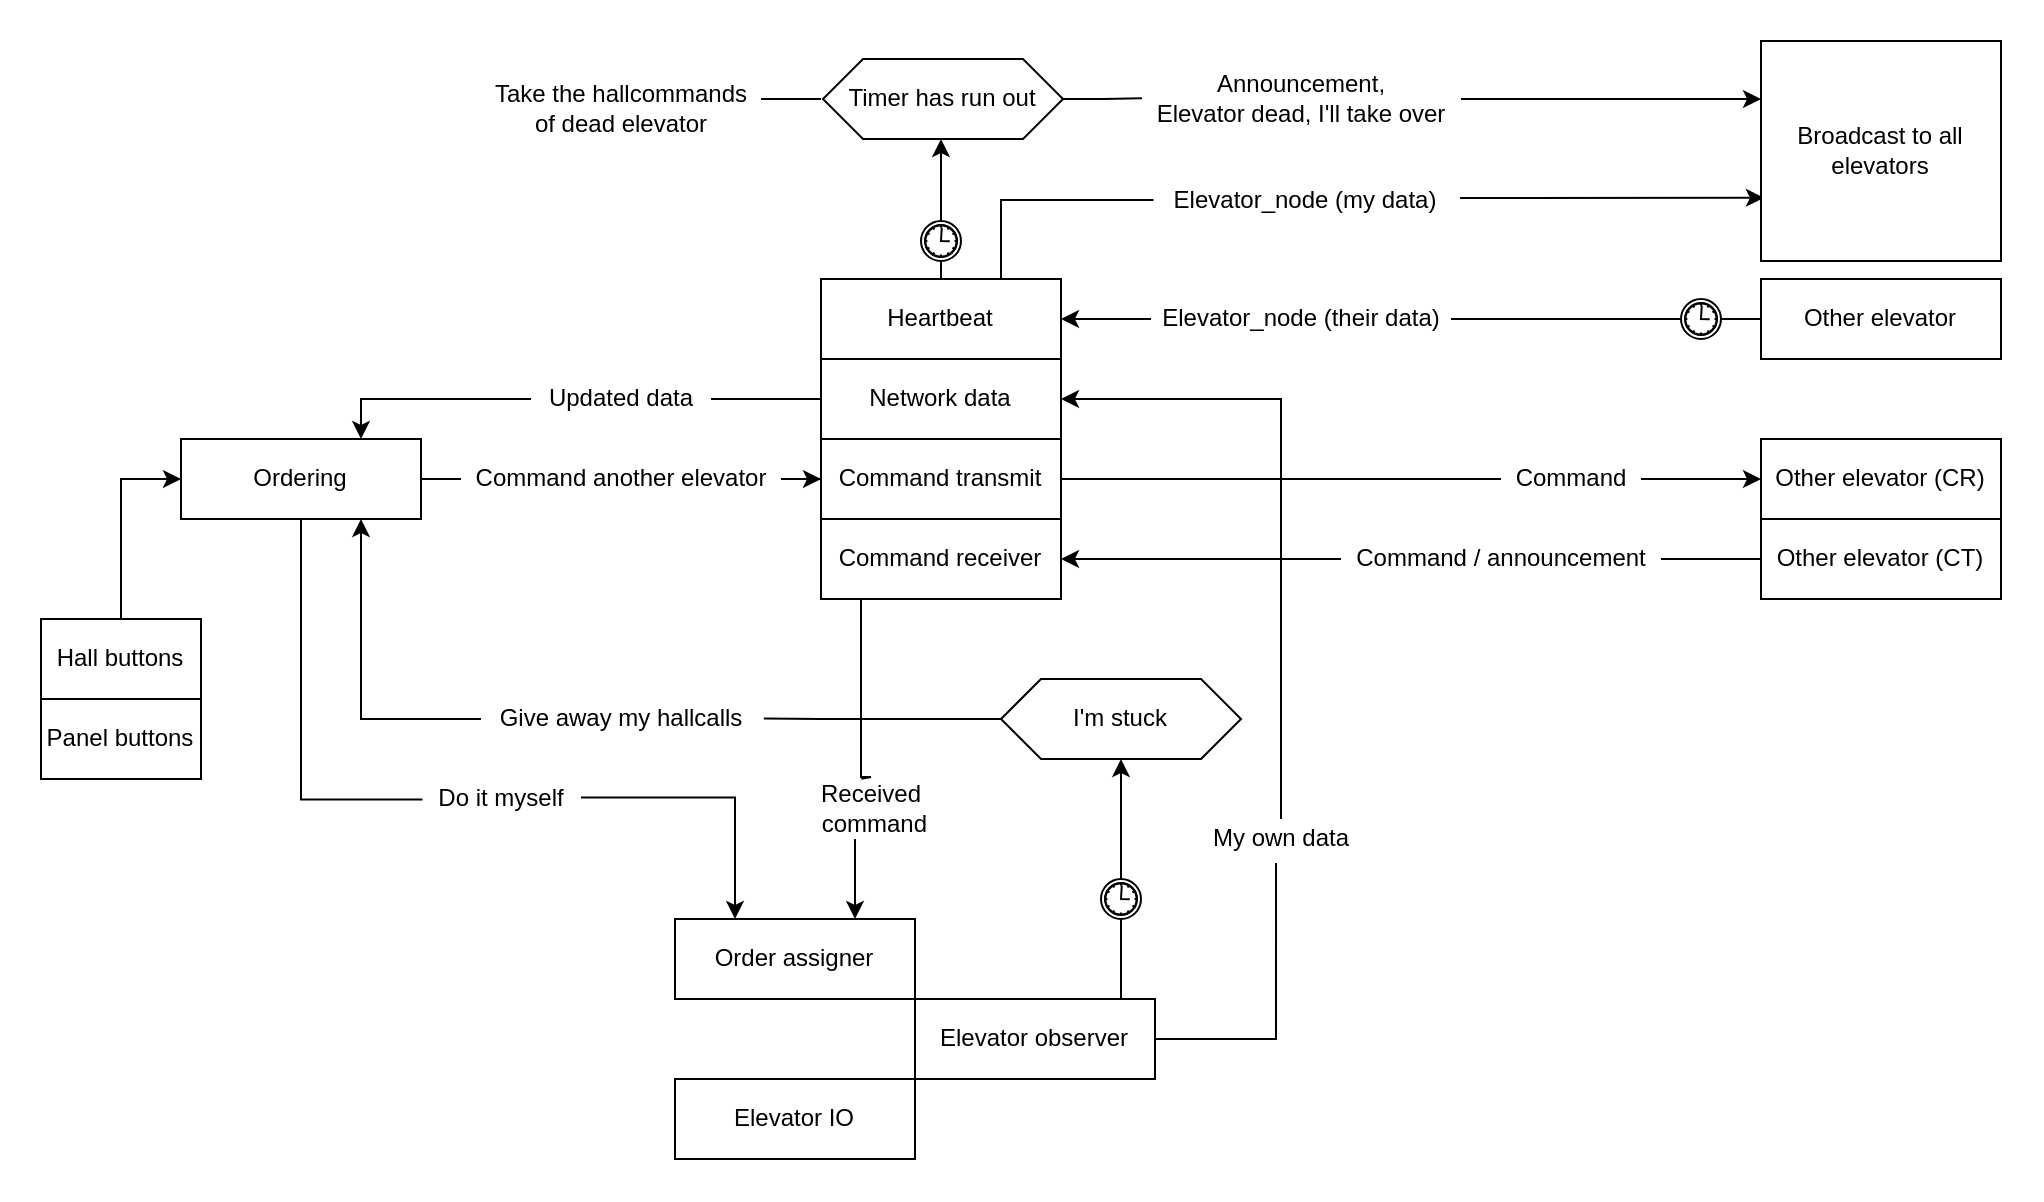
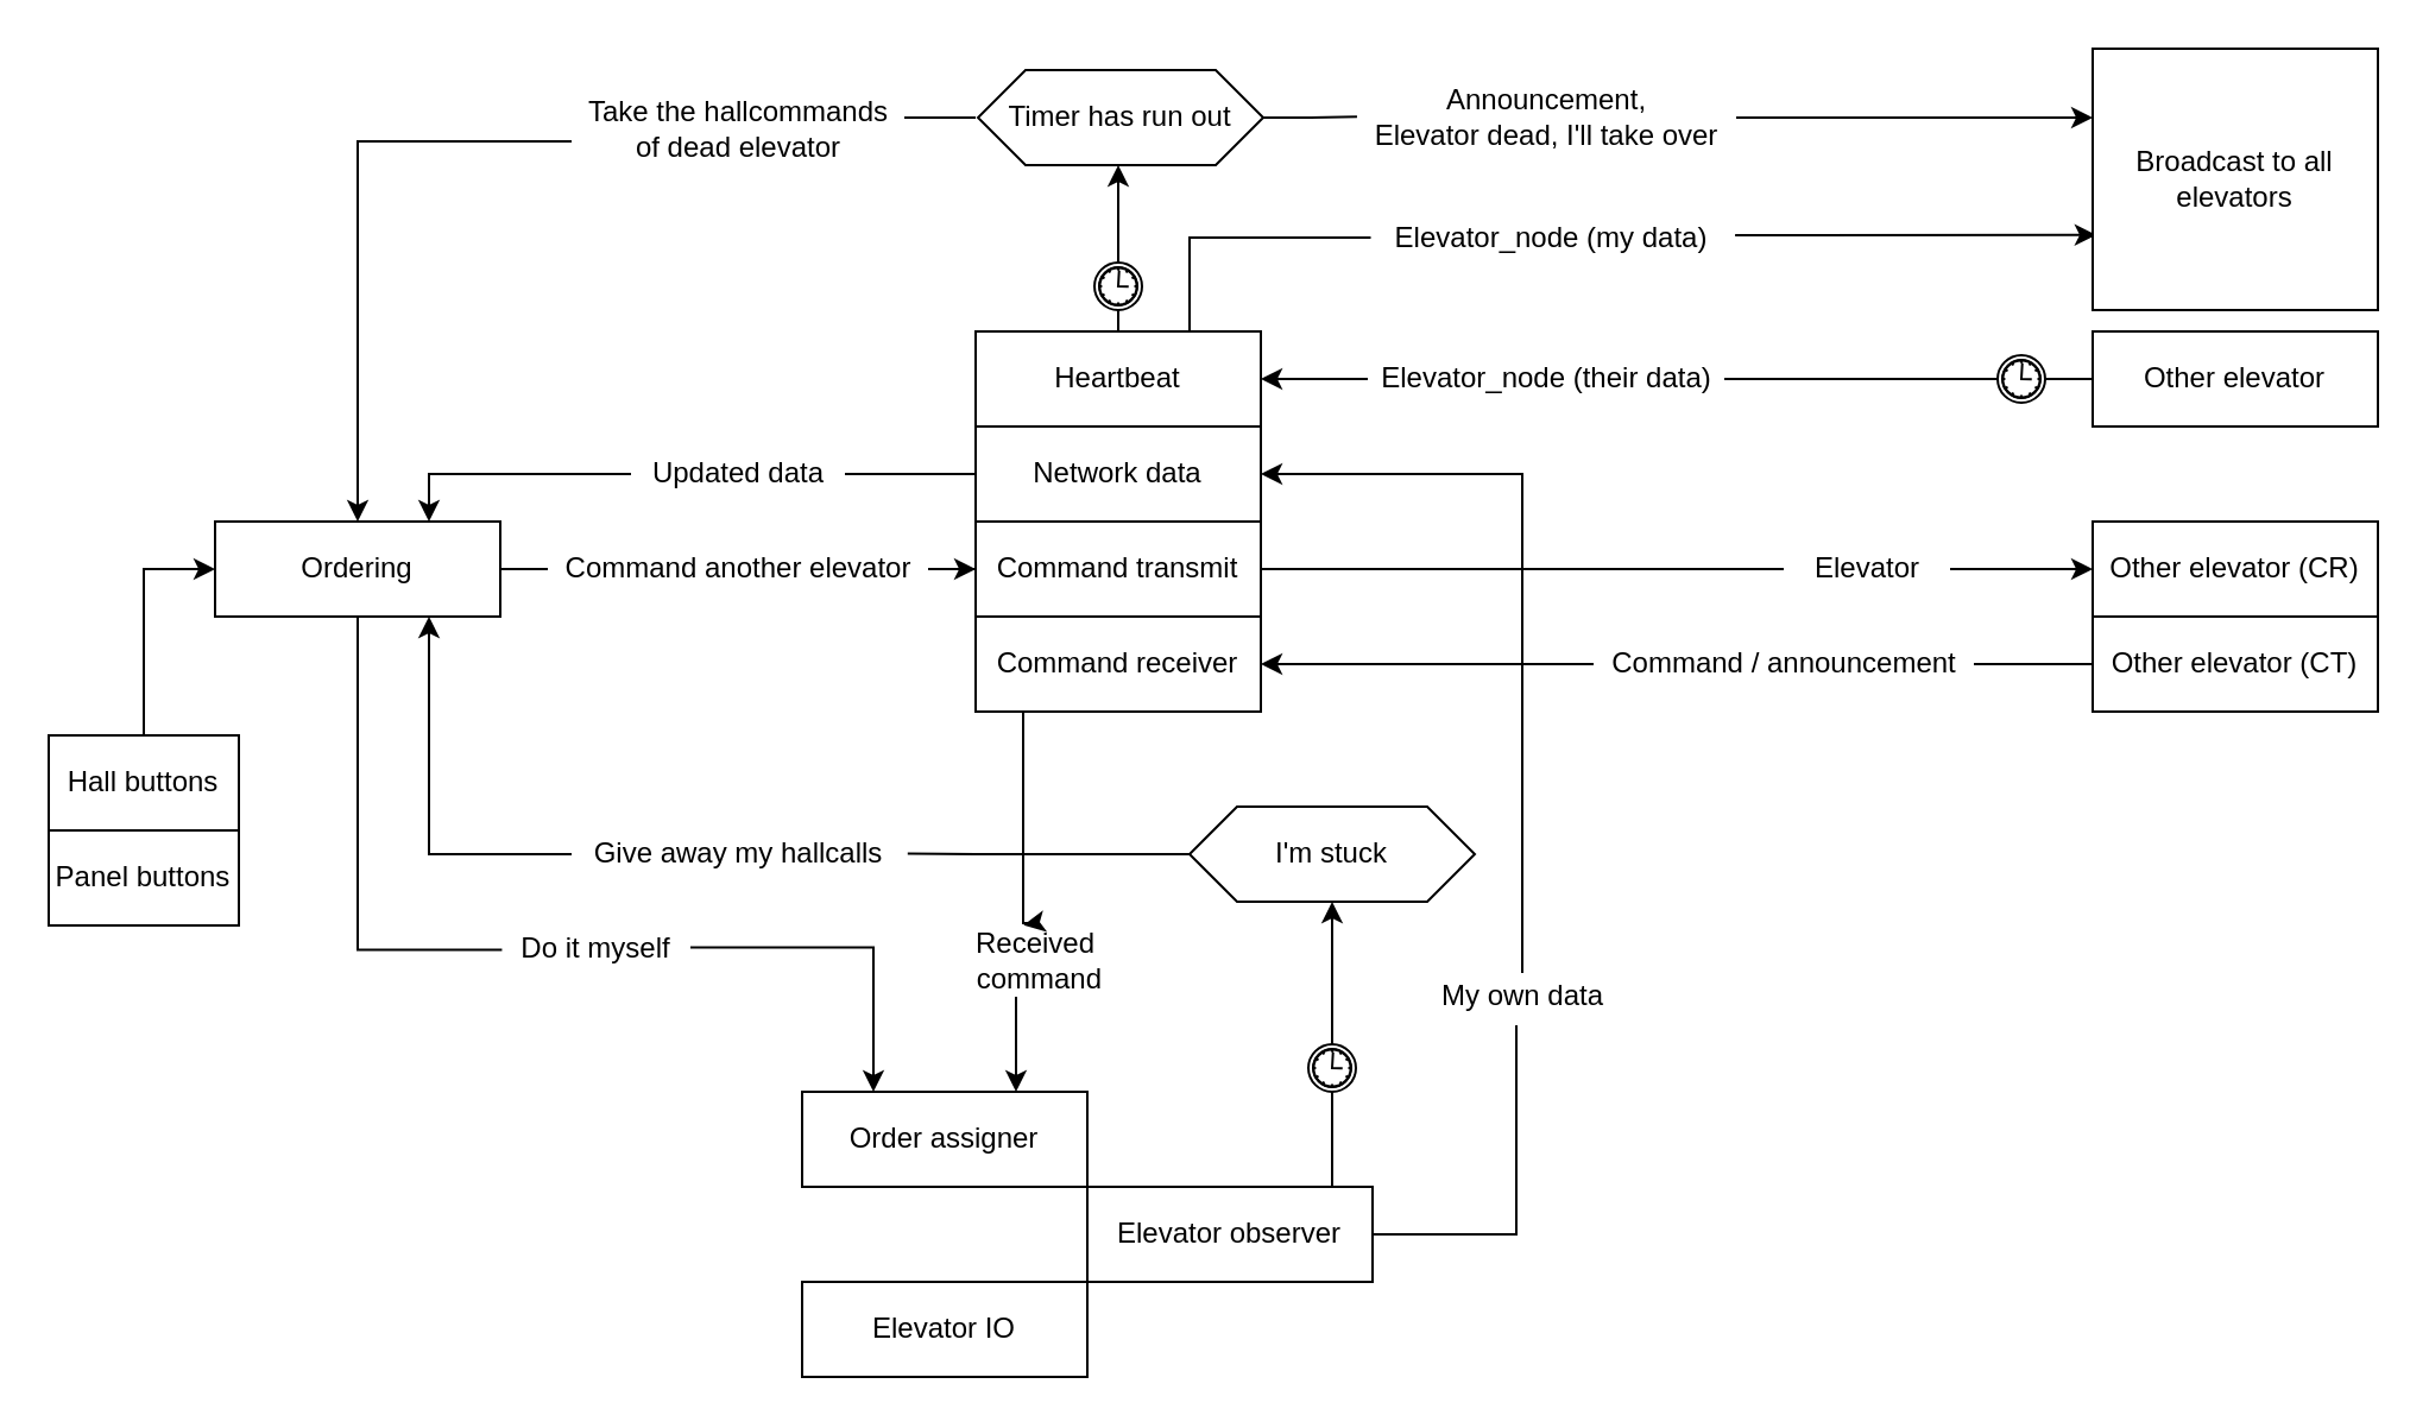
+ <mxCell id="33" style="edgeStyle=orthogonalEdgeStyle;rounded=0;orthogonalLoop=1;jettySize=auto;html=1;entryX=0.5;entryY=0;entryDx=0;entryDy=0;" parent="1" source="34" target="6" edge="1"><mxGeometry relative="1" as="geometry"><Array as="points"><mxPoint x="150" y="59" /></Array></mxGeometry></mxCell>
- <mxCell id="22" value="Command" style="text;html=1;align=center;verticalAlign=middle;resizable=0;points=[];autosize=1;strokeColor=none;fillColor=none;" parent="1" vertex="1"><mxGeometry x="750" y="229" width="70" height="20" as="geometry" /></mxCell>
+ <mxCell id="22" value="Elevator" style="text;html=1;align=center;verticalAlign=middle;resizable=0;points=[];autosize=1;strokeColor=none;fillColor=none;" parent="1" vertex="1"><mxGeometry x="750" y="229" width="70" height="20" as="geometry" /></mxCell>
- <mxCell id="57" value="" style="edgeStyle=orthogonalEdgeStyle;rounded=0;orthogonalLoop=1;jettySize=auto;html=1;exitX=0.25;exitY=1;exitDx=0;exitDy=0;endArrow=none;entryX=0.431;entryY=-0.003;entryDx=0;entryDy=0;entryPerimeter=0;" parent="1" source="10" target="56" edge="1"><mxGeometry relative="1" as="geometry"><mxPoint x="440" y="299" as="sourcePoint" /><mxPoint x="427" y="459" as="targetPoint" /><Array as="points"><mxPoint x="430" y="299" /><mxPoint x="430" y="388" /><mxPoint x="435" y="388" /></Array></mxGeometry></mxCell>
+ <mxCell id="57" value="" style="edgeStyle=orthogonalEdgeStyle;rounded=0;orthogonalLoop=1;jettySize=auto;html=1;exitX=0.25;exitY=1;exitDx=0;exitDy=0;endArrow=classic;entryX=0.431;entryY=-0.003;entryDx=0;entryDy=0;entryPerimeter=0;" parent="1" source="10" target="56" edge="1"><mxGeometry relative="1" as="geometry"><mxPoint x="440" y="299" as="sourcePoint" /><mxPoint x="427" y="459" as="targetPoint" /><Array as="points"><mxPoint x="430" y="299" /><mxPoint x="430" y="388" /><mxPoint x="435" y="388" /></Array></mxGeometry></mxCell>
